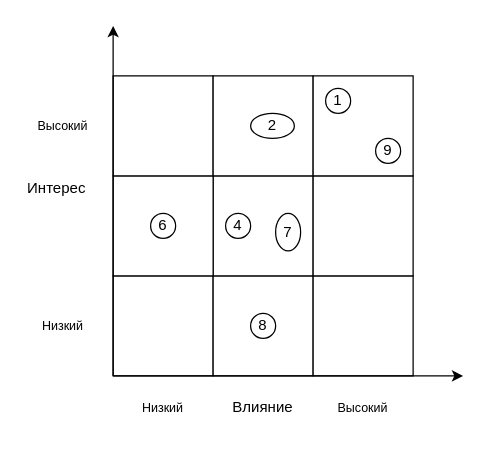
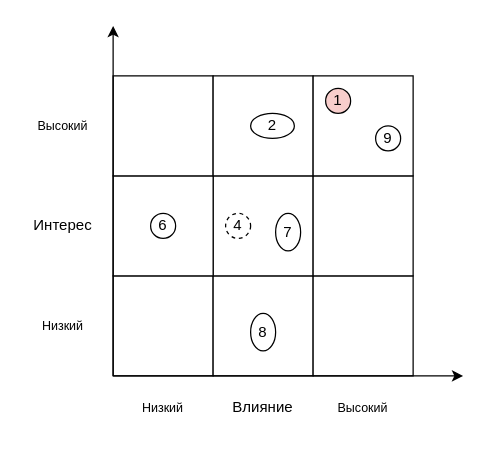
- <mxCell id="19" value="1" style="ellipse;whiteSpace=wrap;html=1;aspect=fixed;" vertex="1" parent="1"><mxGeometry x="260" y="70" width="20" height="20" as="geometry" /></mxCell>
+ <mxCell id="19" value="1" style="ellipse;whiteSpace=wrap;html=1;aspect=fixed;fillColor=#f8cecc;" vertex="1" parent="1"><mxGeometry x="260" y="70" width="20" height="20" as="geometry" /></mxCell>
- <mxCell id="25" value="9" style="ellipse;whiteSpace=wrap;html=1;aspect=fixed;" vertex="1" parent="1"><mxGeometry x="300" y="110" width="20" height="20" as="geometry" /></mxCell>
+ <mxCell id="25" value="9" style="ellipse;whiteSpace=wrap;html=1;aspect=fixed;" vertex="1" parent="1"><mxGeometry x="300" y="100" width="20" height="20" as="geometry" /></mxCell>
- <mxCell id="17" value="Интерес" style="text;html=1;align=center;verticalAlign=middle;whiteSpace=wrap;rounded=0;" vertex="1" parent="1"><mxGeometry x="15" y="135" width="60" height="30" as="geometry" /></mxCell>
+ <mxCell id="17" value="Интерес" style="text;html=1;align=center;verticalAlign=middle;whiteSpace=wrap;rounded=0;" vertex="1" parent="1"><mxGeometry x="20" y="165" width="60" height="30" as="geometry" /></mxCell>
- <mxCell id="21" value="4" style="ellipse;whiteSpace=wrap;html=1;aspect=fixed;" vertex="1" parent="1"><mxGeometry x="180" y="170" width="20" height="20" as="geometry" /></mxCell>
+ <mxCell id="21" value="4" style="ellipse;whiteSpace=wrap;html=1;aspect=fixed;dashed=1;" vertex="1" parent="1"><mxGeometry x="180" y="170" width="20" height="20" as="geometry" /></mxCell>
- <mxCell id="24" value="8" style="ellipse;whiteSpace=wrap;html=1;aspect=fixed;" vertex="1" parent="1"><mxGeometry x="200" y="250" width="20" height="20" as="geometry" /></mxCell>
+ <mxCell id="24" value="8" style="ellipse;whiteSpace=wrap;html=1;aspect=fixed;" vertex="1" parent="1"><mxGeometry x="200" y="250" width="20" height="30" as="geometry" /></mxCell>
